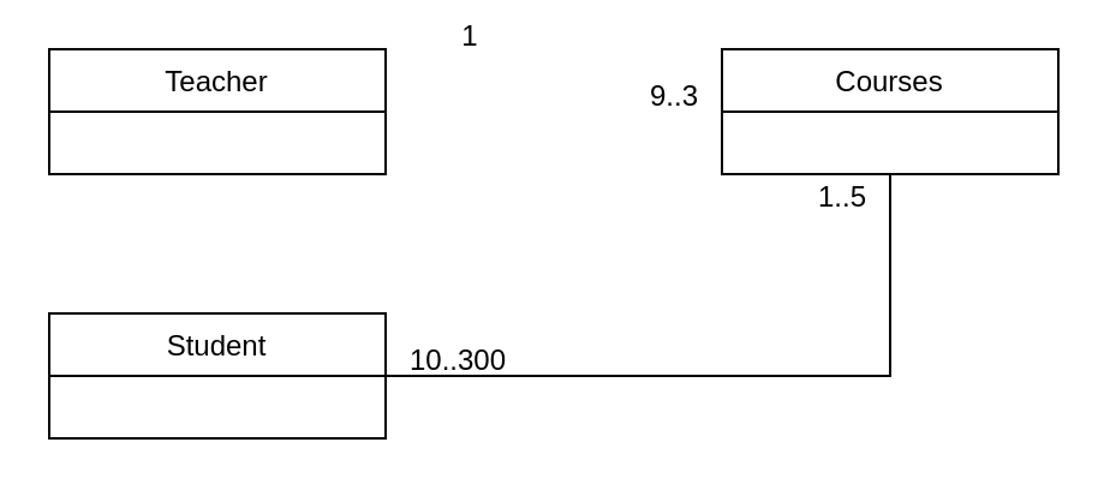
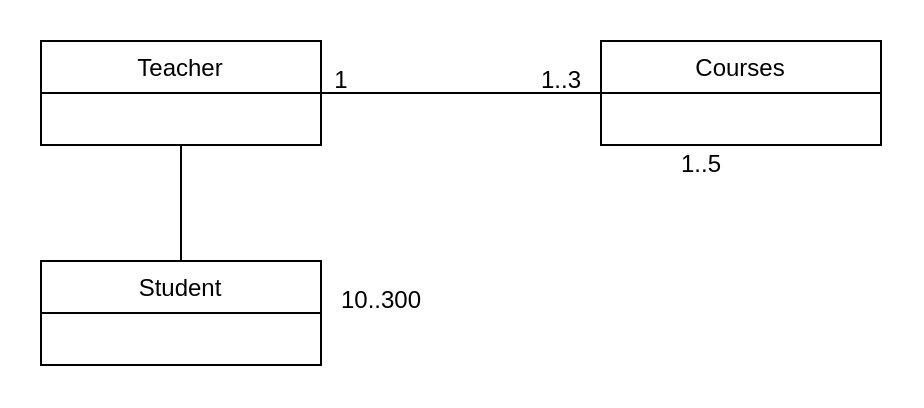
- <mxCell id="7" value="1" style="text;html=1;align=center;verticalAlign=middle;resizable=0;points=[];autosize=1;" vertex="1" parent="1"><mxGeometry x="185" y="5" width="20" height="20" as="geometry" /></mxCell>
+ <mxCell id="7" value="1" style="text;html=1;align=center;verticalAlign=middle;resizable=0;points=[];autosize=1;" vertex="1" parent="1"><mxGeometry x="160" y="30" width="20" height="20" as="geometry" /></mxCell>
- <mxCell id="8" value="9..3" style="text;html=1;align=center;verticalAlign=middle;resizable=0;points=[];autosize=1;" vertex="1" parent="1"><mxGeometry x="260" y="30" width="40" height="20" as="geometry" /></mxCell>
+ <mxCell id="8" value="1..3" style="text;html=1;align=center;verticalAlign=middle;resizable=0;points=[];autosize=1;" vertex="1" parent="1"><mxGeometry x="260" y="30" width="40" height="20" as="geometry" /></mxCell>
+ <mxCell id="2" style="edgeStyle=orthogonalEdgeStyle;rounded=0;orthogonalLoop=1;jettySize=auto;html=1;entryX=0;entryY=0.5;entryDx=0;entryDy=0;endArrow=none;endFill=0;" edge="1" parent="1" source="3" target="4"><mxGeometry relative="1" as="geometry" /></mxCell>
- <mxCell id="5" style="edgeStyle=orthogonalEdgeStyle;rounded=0;orthogonalLoop=1;jettySize=auto;html=1;entryX=0.5;entryY=1;entryDx=0;entryDy=0;endArrow=none;endFill=0;" edge="1" parent="1" source="6" target="4"><mxGeometry relative="1" as="geometry" /></mxCell>
+ <mxCell id="5" style="edgeStyle=orthogonalEdgeStyle;rounded=0;orthogonalLoop=1;jettySize=auto;html=1;endArrow=none;endFill=0;" edge="1" parent="1" source="6" target="3"><mxGeometry relative="1" as="geometry" /></mxCell>
